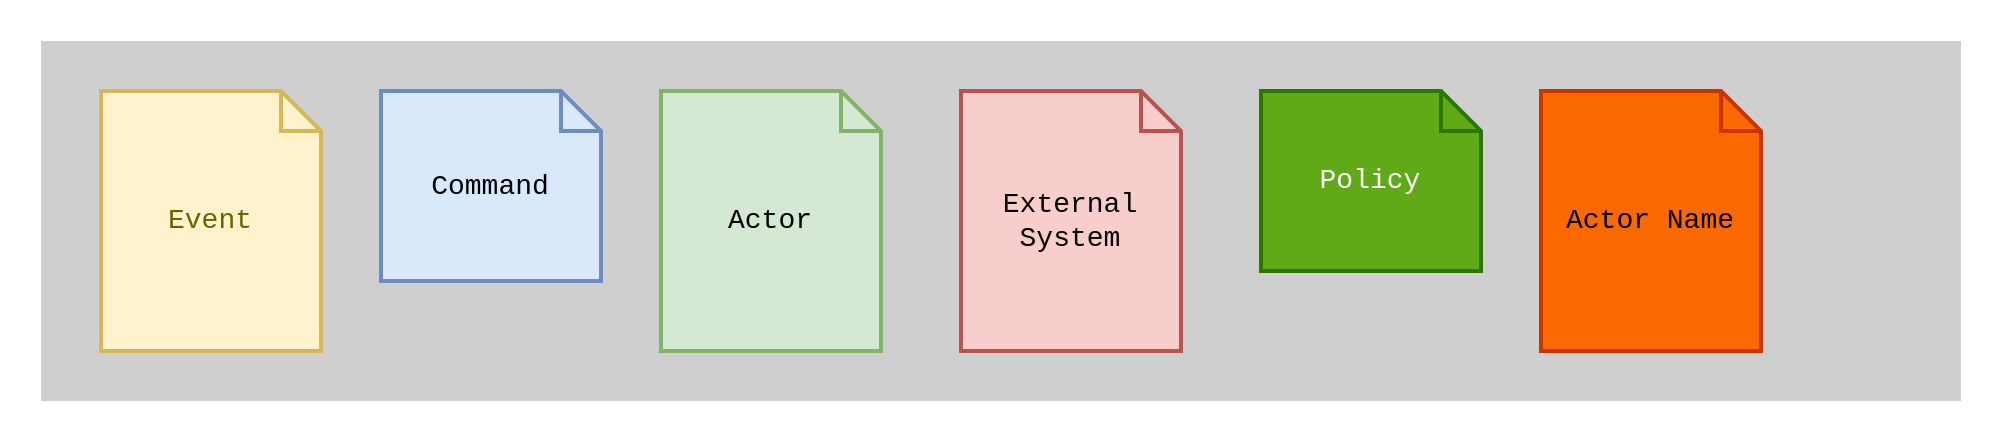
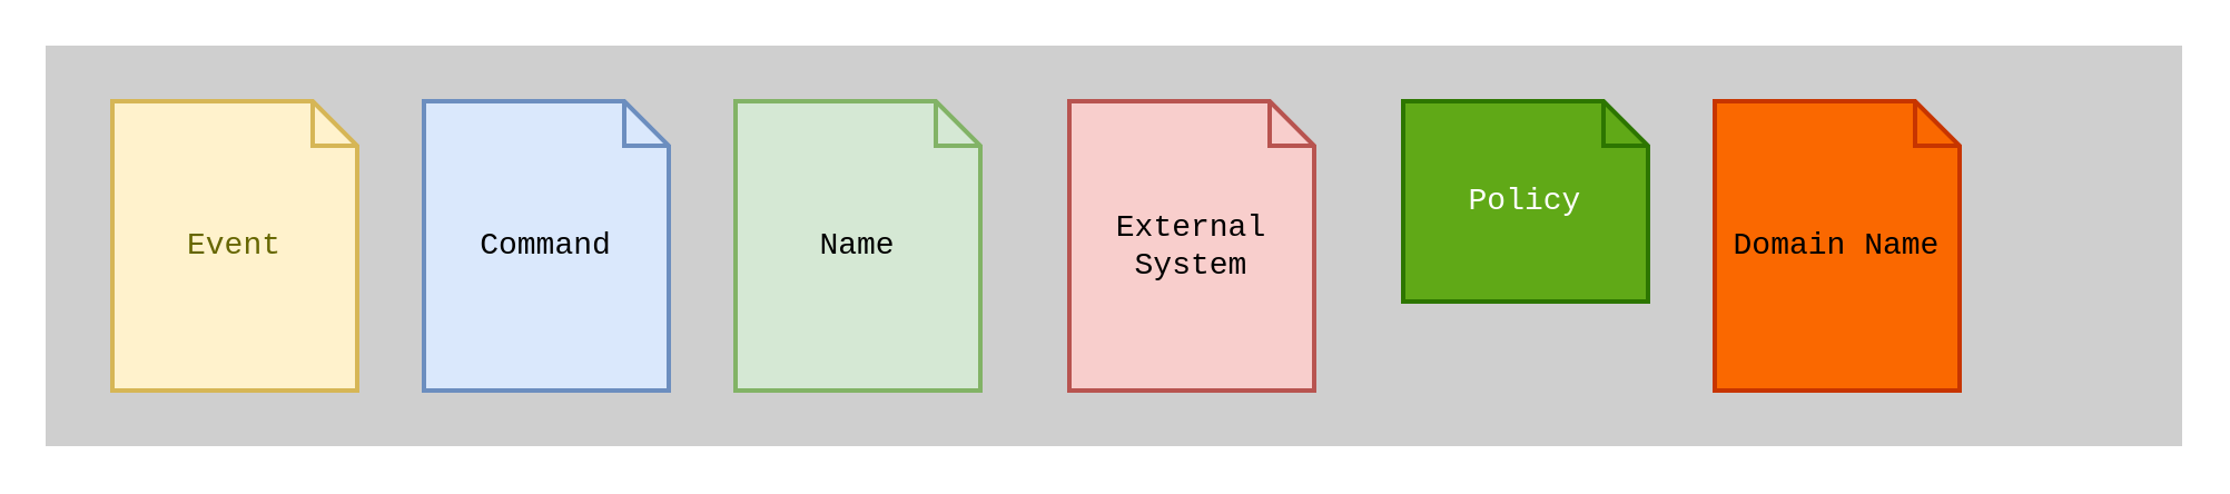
- <mxCell id="4" value="Command" style="shape=note;strokeWidth=2;fontSize=14;size=20;whiteSpace=wrap;html=1;fillColor=#dae8fc;strokeColor=#6c8ebf;hachureGap=4;fontFamily=Courier New;rounded=1;" parent="1" vertex="1"><mxGeometry x="190" y="45" width="110" height="95" as="geometry" /></mxCell>
+ <mxCell id="4" value="Command" style="shape=note;strokeWidth=2;fontSize=14;size=20;whiteSpace=wrap;html=1;fillColor=#dae8fc;strokeColor=#6c8ebf;hachureGap=4;fontFamily=Courier New;rounded=1;" parent="1" vertex="1"><mxGeometry x="190" y="45" width="110" height="130" as="geometry" /></mxCell>
- <mxCell id="5" value="Actor" style="shape=note;strokeWidth=2;fontSize=14;size=20;whiteSpace=wrap;html=1;fillColor=#d5e8d4;strokeColor=#82b366;hachureGap=4;fontFamily=Courier New;rounded=1;" parent="1" vertex="1"><mxGeometry x="330" y="45" width="110" height="130" as="geometry" /></mxCell>
+ <mxCell id="5" value="Name" style="shape=note;strokeWidth=2;fontSize=14;size=20;whiteSpace=wrap;html=1;fillColor=#d5e8d4;strokeColor=#82b366;hachureGap=4;fontFamily=Courier New;rounded=1;" parent="1" vertex="1"><mxGeometry x="330" y="45" width="110" height="130" as="geometry" /></mxCell>
- <mxCell id="8" value="Actor Name" style="shape=note;strokeWidth=2;fontSize=14;size=20;whiteSpace=wrap;html=1;fillColor=#fa6800;strokeColor=#C73500;hachureGap=4;fontFamily=Courier New;rounded=1;fontColor=#000000;" parent="1" vertex="1"><mxGeometry x="770" y="45" width="110" height="130" as="geometry" /></mxCell>
+ <mxCell id="8" value="Domain Name" style="shape=note;strokeWidth=2;fontSize=14;size=20;whiteSpace=wrap;html=1;fillColor=#fa6800;strokeColor=#C73500;hachureGap=4;fontFamily=Courier New;rounded=1;fontColor=#000000;" parent="1" vertex="1"><mxGeometry x="770" y="45" width="110" height="130" as="geometry" /></mxCell>
